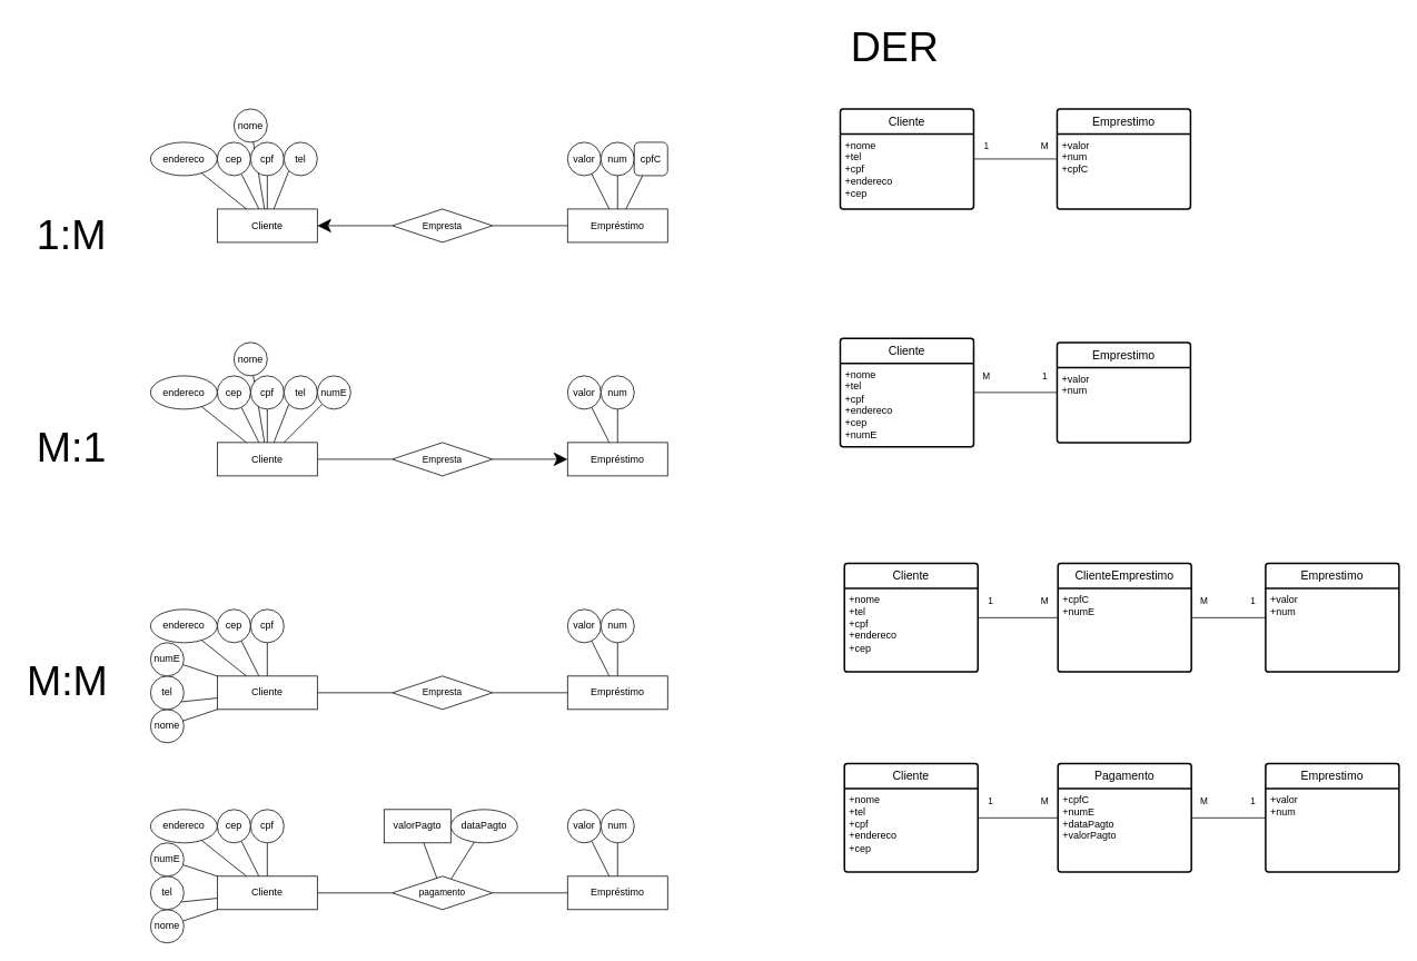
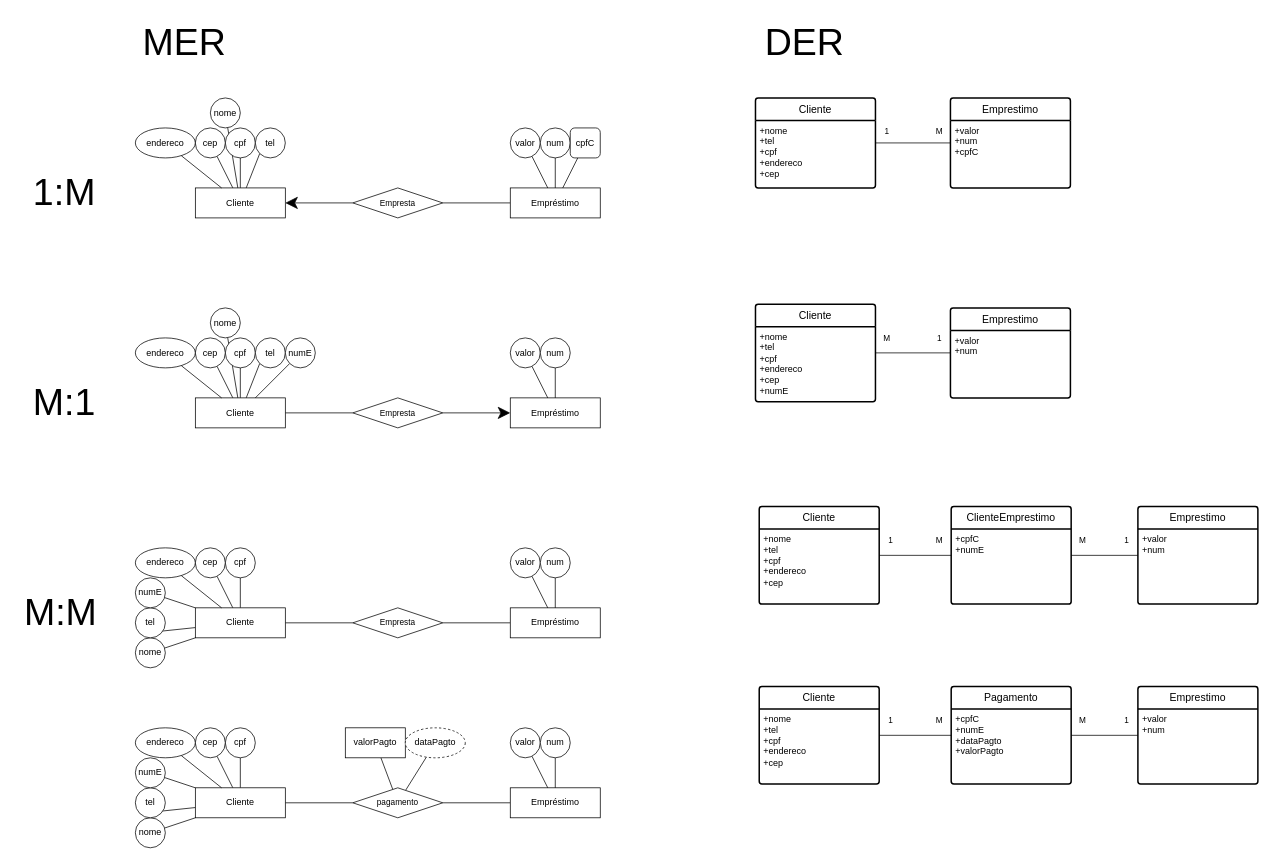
+ <mxCell id="128" value="MER" style="text;html=1;align=center;verticalAlign=middle;resizable=0;points=[];autosize=1;strokeColor=none;fillColor=none;fontFamily=Helvetica;fontSize=50;fontColor=default;labelBackgroundColor=default;" vertex="1" parent="1"><mxGeometry y="20" width="130" height="70" as="geometry" x="180" /></mxCell>
- <mxCell id="130" value="1:M" style="text;html=1;align=center;verticalAlign=middle;resizable=0;points=[];autosize=1;strokeColor=none;fillColor=none;fontFamily=Helvetica;fontSize=50;fontColor=default;labelBackgroundColor=default;" vertex="1" parent="1"><mxGeometry x="30" y="245" width="110" height="70" as="geometry" /></mxCell>
+ <mxCell id="130" value="1:M" style="text;html=1;align=center;verticalAlign=middle;resizable=0;points=[];autosize=1;strokeColor=none;fillColor=none;fontFamily=Helvetica;fontSize=50;fontColor=default;labelBackgroundColor=default;" vertex="1" parent="1"><mxGeometry x="30" y="220" width="110" height="70" as="geometry" /></mxCell>
- <mxCell id="127" value="dataPagto" style="ellipse;whiteSpace=wrap;html=1;" vertex="1" parent="1"><mxGeometry x="540" y="970" width="80" height="40" as="geometry" /></mxCell>
+ <mxCell id="127" value="dataPagto" style="ellipse;whiteSpace=wrap;html=1;dashed=1;" vertex="1" parent="1"><mxGeometry x="540" y="970" width="80" height="40" as="geometry" /></mxCell>
